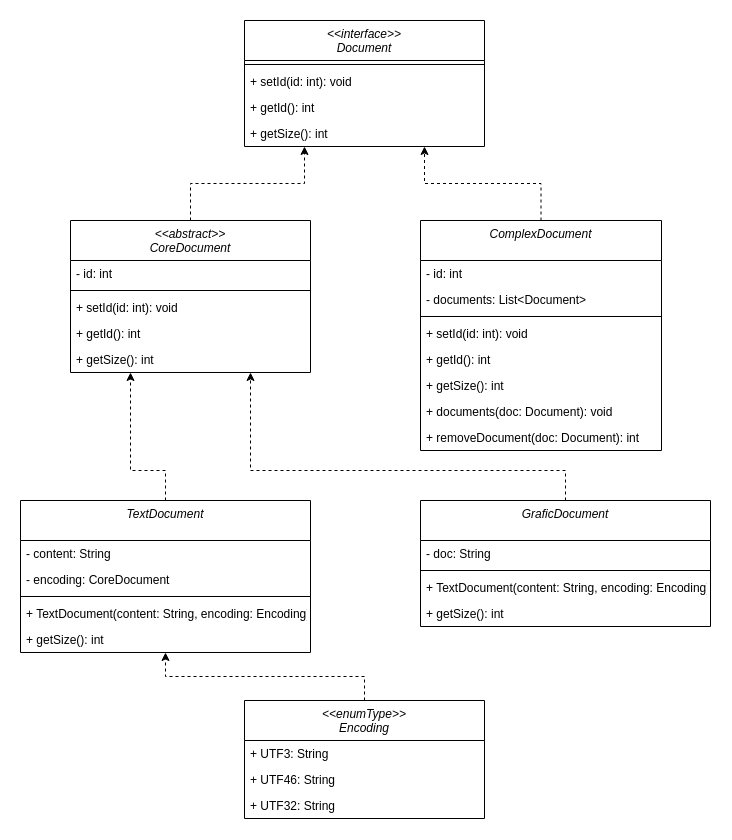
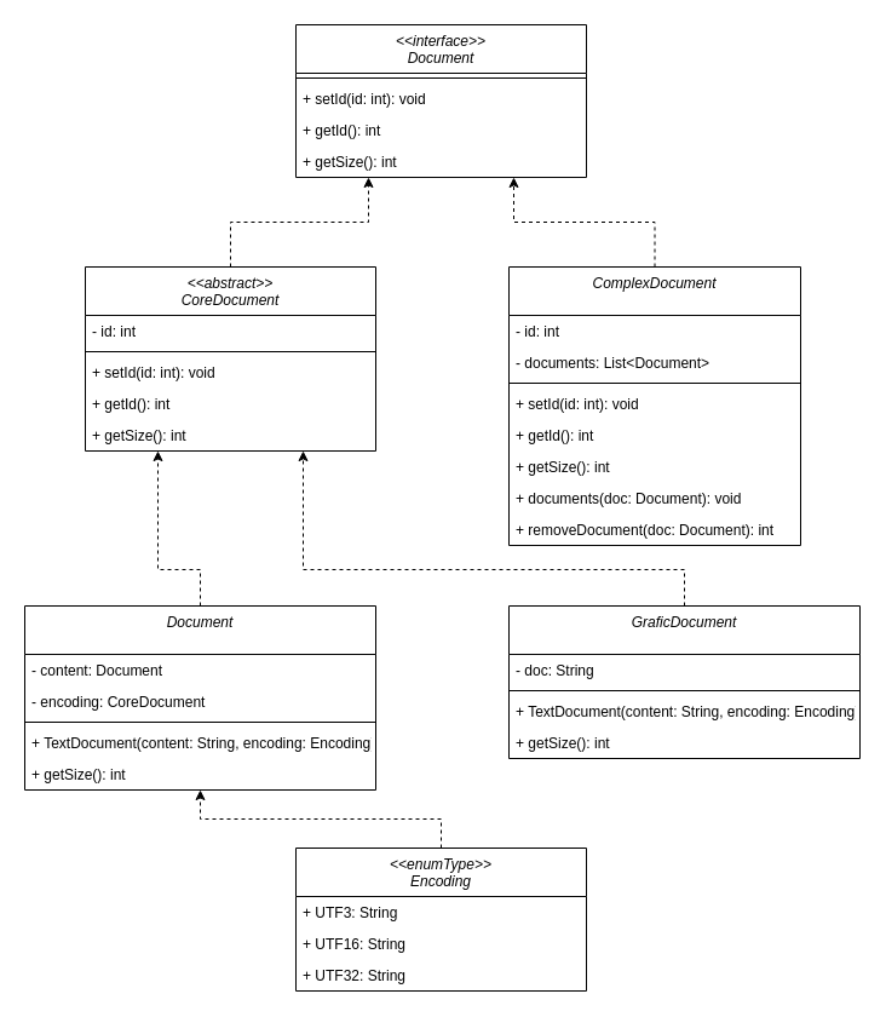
- <mxCell id="25" value="TextDocument" style="swimlane;fontStyle=2;align=center;verticalAlign=top;childLayout=stackLayout;horizontal=1;startSize=40;horizontalStack=0;resizeParent=1;resizeLast=0;collapsible=1;marginBottom=0;rounded=0;shadow=0;strokeWidth=1;" parent="1" vertex="1"><mxGeometry x="20" y="500" width="290" height="152" as="geometry"><mxRectangle x="230" y="140" width="160" height="26" as="alternateBounds" /></mxGeometry></mxCell>
+ <mxCell id="25" value="Document" style="swimlane;fontStyle=2;align=center;verticalAlign=top;childLayout=stackLayout;horizontal=1;startSize=40;horizontalStack=0;resizeParent=1;resizeLast=0;collapsible=1;marginBottom=0;rounded=0;shadow=0;strokeWidth=1;" parent="1" vertex="1"><mxGeometry x="20" y="500" width="290" height="152" as="geometry"><mxRectangle x="230" y="140" width="160" height="26" as="alternateBounds" /></mxGeometry></mxCell>
- <mxCell id="26" value="- content: String" style="text;align=left;verticalAlign=top;spacingLeft=4;spacingRight=4;overflow=hidden;rotatable=0;points=[[0,0.5],[1,0.5]];portConstraint=eastwest;" parent="25" vertex="1"><mxGeometry y="40" width="290" height="26" as="geometry" /></mxCell>
+ <mxCell id="26" value="- content: Document" style="text;align=left;verticalAlign=top;spacingLeft=4;spacingRight=4;overflow=hidden;rotatable=0;points=[[0,0.5],[1,0.5]];portConstraint=eastwest;" parent="25" vertex="1"><mxGeometry y="40" width="290" height="26" as="geometry" /></mxCell>
- <mxCell id="40" value="+ UTF46: String" style="text;align=left;verticalAlign=top;spacingLeft=4;spacingRight=4;overflow=hidden;rotatable=0;points=[[0,0.5],[1,0.5]];portConstraint=eastwest;" parent="38" vertex="1"><mxGeometry y="66" width="240" height="26" as="geometry" /></mxCell>
+ <mxCell id="40" value="+ UTF16: String" style="text;align=left;verticalAlign=top;spacingLeft=4;spacingRight=4;overflow=hidden;rotatable=0;points=[[0,0.5],[1,0.5]];portConstraint=eastwest;" parent="38" vertex="1"><mxGeometry y="66" width="240" height="26" as="geometry" /></mxCell>
